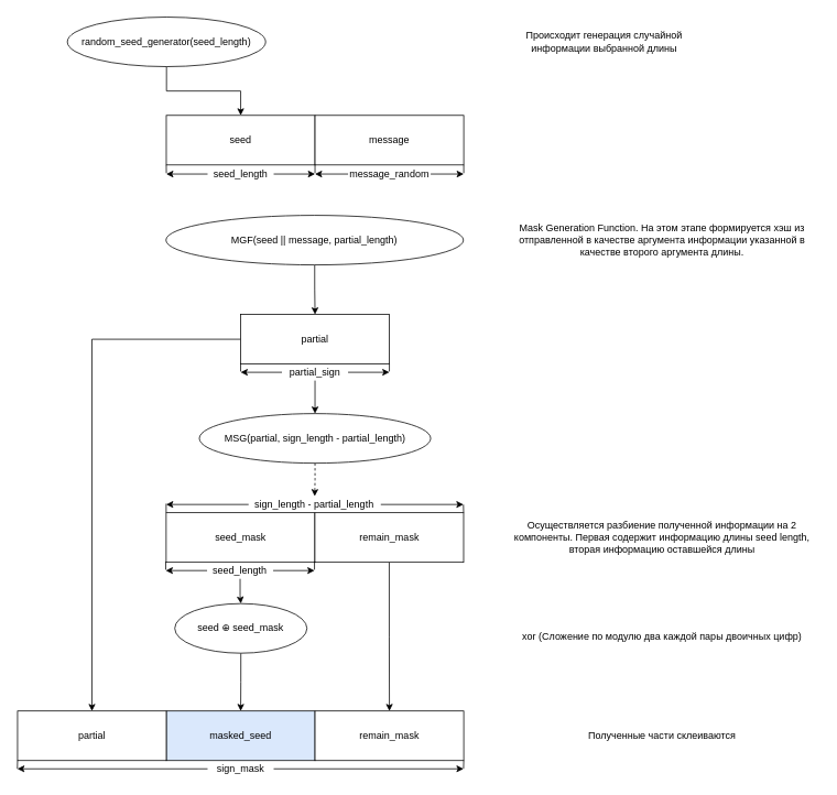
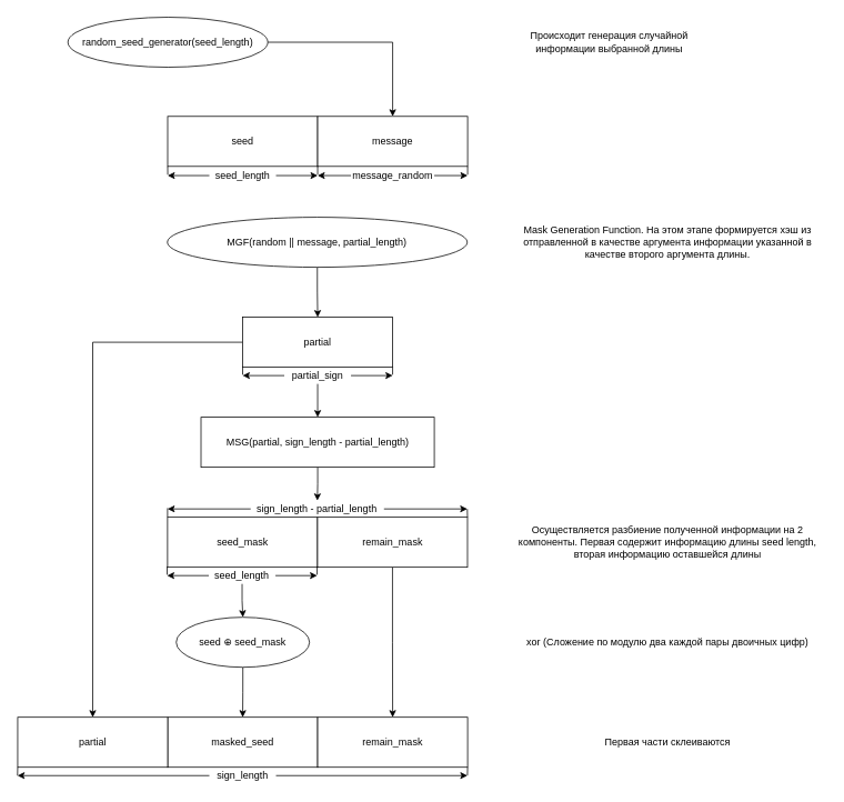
- <mxCell id="2" style="edgeStyle=orthogonalEdgeStyle;rounded=0;orthogonalLoop=1;jettySize=auto;html=1;" parent="1" source="3" target="5" edge="1"><mxGeometry relative="1" as="geometry" /></mxCell>
+ <mxCell id="2" style="edgeStyle=orthogonalEdgeStyle;rounded=0;orthogonalLoop=1;jettySize=auto;html=1;" parent="1" source="3" target="6" edge="1"><mxGeometry relative="1" as="geometry" /></mxCell>
- <mxCell id="8" value="MGF(seed || message, partial_length)" style="ellipse;whiteSpace=wrap;html=1;" parent="1" vertex="1"><mxGeometry x="200.38" y="260" width="360" height="60" as="geometry" /></mxCell>
+ <mxCell id="8" value="MGF(random || message, partial_length)" style="ellipse;whiteSpace=wrap;html=1;" parent="1" vertex="1"><mxGeometry x="200.38" y="260" width="360" height="60" as="geometry" /></mxCell>
- <mxCell id="13" value="MSG(partial, sign_length - partial_length)" style="ellipse;whiteSpace=wrap;html=1;" parent="1" vertex="1"><mxGeometry x="240.76" y="500" width="280" height="60" as="geometry" /></mxCell>
+ <mxCell id="13" value="MSG(partial, sign_length - partial_length)" style="whiteSpace=wrap;html=1;rounded=0;" parent="1" vertex="1"><mxGeometry x="240.76" y="500" width="280" height="60" as="geometry" /></mxCell>
- <mxCell id="12" style="edgeStyle=orthogonalEdgeStyle;rounded=0;orthogonalLoop=1;jettySize=auto;html=1;endArrow=classic;endFill=1;dashed=1;" parent="1" source="13" target="40" edge="1"><mxGeometry relative="1" as="geometry" /></mxCell>
+ <mxCell id="12" style="edgeStyle=orthogonalEdgeStyle;rounded=0;orthogonalLoop=1;jettySize=auto;html=1;endArrow=classic;endFill=1;" parent="1" source="13" target="40" edge="1"><mxGeometry relative="1" as="geometry" /></mxCell>
- <mxCell id="19" value="seed ⊕ seed_mask" style="ellipse;whiteSpace=wrap;html=1;" parent="1" vertex="1"><mxGeometry x="211.02" y="730" width="160" height="60" as="geometry" /></mxCell>
+ <mxCell id="19" value="seed ⊕ seed_mask" style="ellipse;whiteSpace=wrap;html=1;" parent="1" vertex="1"><mxGeometry x="211.02" y="740" width="160" height="60" as="geometry" /></mxCell>
- <mxCell id="43" value="masked_seed" style="rounded=0;whiteSpace=wrap;fillColor=#dae8fc;" parent="1" vertex="1"><mxGeometry x="200.76" y="860" width="180" height="60" as="geometry" /></mxCell>
+ <mxCell id="43" value="masked_seed" style="rounded=0;whiteSpace=wrap;" parent="1" vertex="1"><mxGeometry x="200.76" y="860" width="180" height="60" as="geometry" /></mxCell>
- <mxCell id="60" value="Полученные части склеиваются" style="text;html=1;strokeColor=none;fillColor=none;align=center;verticalAlign=middle;whiteSpace=wrap;rounded=0;" parent="1" vertex="1"><mxGeometry x="611" y="875" width="380" height="30" as="geometry" /></mxCell>
+ <mxCell id="60" value="Первая части склеиваются" style="text;html=1;strokeColor=none;fillColor=none;align=center;verticalAlign=middle;whiteSpace=wrap;rounded=0;" parent="1" vertex="1"><mxGeometry x="611" y="875" width="380" height="30" as="geometry" /></mxCell>
- <mxCell id="45" value="sign_mask" style="text;html=1;strokeColor=none;fillColor=none;align=center;verticalAlign=middle;whiteSpace=wrap;rounded=0;" parent="1" vertex="1"><mxGeometry x="250.76" y="920" width="80" height="20" as="geometry" /></mxCell>
+ <mxCell id="45" value="sign_length" style="text;html=1;strokeColor=none;fillColor=none;align=center;verticalAlign=middle;whiteSpace=wrap;rounded=0;" parent="1" vertex="1"><mxGeometry x="250.76" y="920" width="80" height="20" as="geometry" /></mxCell>
